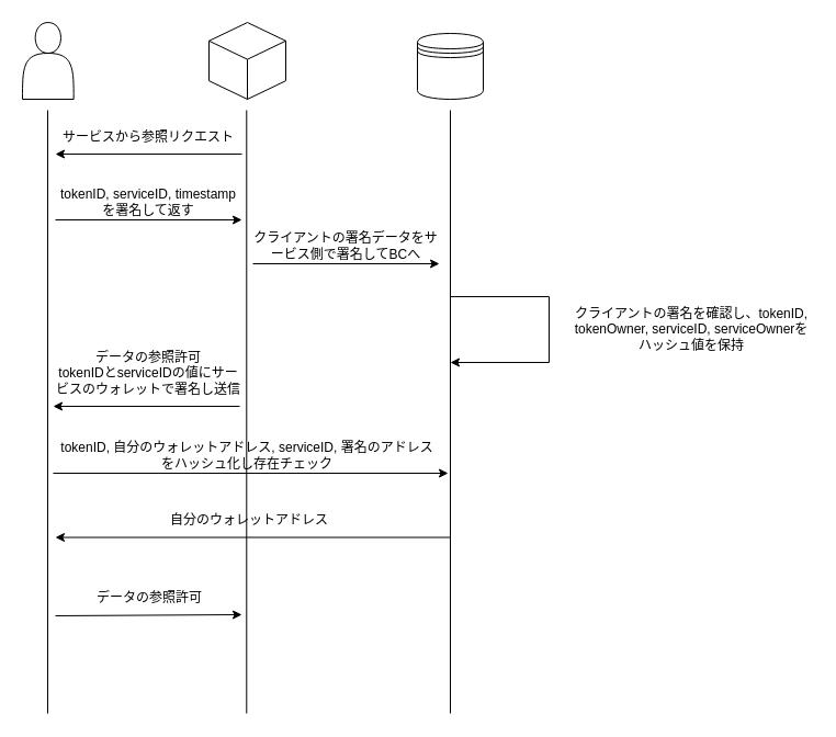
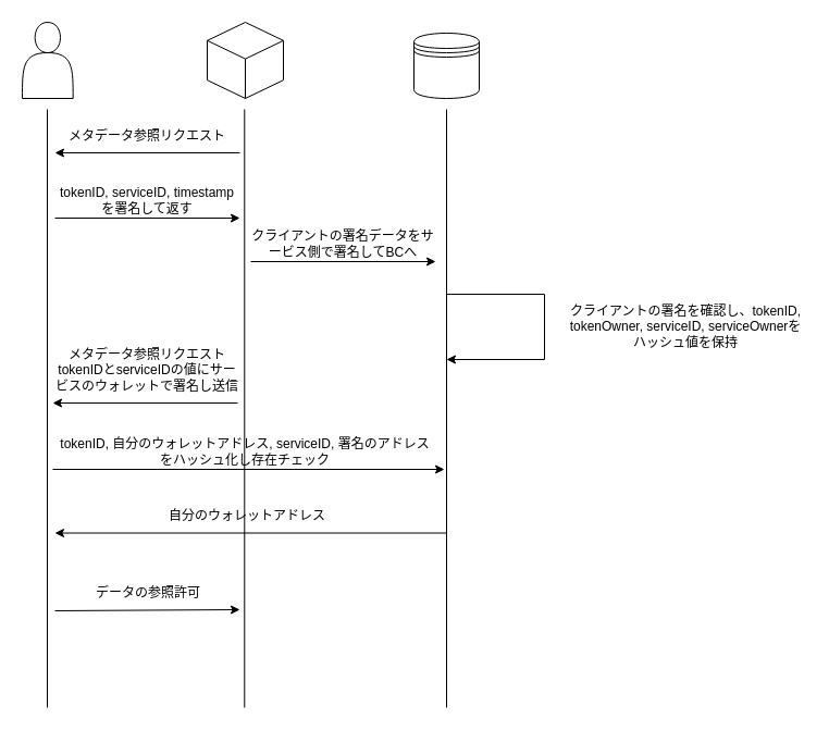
- <mxCell id="11" value="サービスから参照リクエスト" style="text;html=1;strokeColor=none;fillColor=none;align=center;verticalAlign=middle;whiteSpace=wrap;rounded=0;" vertex="1" parent="1"><mxGeometry x="50" y="110" width="170" height="30" as="geometry" /></mxCell>
+ <mxCell id="11" value="メタデータ参照リクエスト" style="text;html=1;strokeColor=none;fillColor=none;align=center;verticalAlign=middle;whiteSpace=wrap;rounded=0;" vertex="1" parent="1"><mxGeometry x="50" y="110" width="170" height="30" as="geometry" /></mxCell>
- <mxCell id="17" value="データの参照許可&lt;br&gt;tokenIDとserviceIDの値にサービスのウォレットで署名し送信" style="text;html=1;strokeColor=none;fillColor=none;align=center;verticalAlign=middle;whiteSpace=wrap;rounded=0;" vertex="1" parent="1"><mxGeometry x="50" y="310" width="170" height="60" as="geometry" /></mxCell>
+ <mxCell id="17" value="メタデータ参照リクエスト&lt;br&gt;tokenIDとserviceIDの値にサービスのウォレットで署名し送信" style="text;html=1;strokeColor=none;fillColor=none;align=center;verticalAlign=middle;whiteSpace=wrap;rounded=0;" vertex="1" parent="1"><mxGeometry x="50" y="310" width="170" height="60" as="geometry" /></mxCell>
